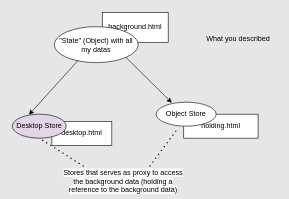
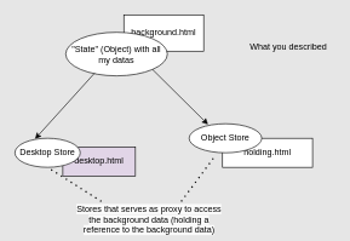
- <mxCell id="10" value="Desktop Store" style="ellipse;whiteSpace=wrap;html=1;fillColor=#e1d5e7;" parent="1" vertex="1"><mxGeometry x="20" y="190" width="90" height="40" as="geometry" /></mxCell>
+ <mxCell id="10" value="Desktop Store" style="ellipse;whiteSpace=wrap;html=1;" parent="1" vertex="1"><mxGeometry x="20" y="190" width="90" height="40" as="geometry" /></mxCell>
- <mxCell id="3" value="desktop.html" style="rounded=0;whiteSpace=wrap;html=1;" parent="1" vertex="1"><mxGeometry x="86" y="202" width="100" height="40" as="geometry" /></mxCell>
+ <mxCell id="3" value="desktop.html" style="rounded=0;whiteSpace=wrap;html=1;fillColor=#e1d5e7;" parent="1" vertex="1"><mxGeometry x="86" y="202" width="100" height="40" as="geometry" /></mxCell>
